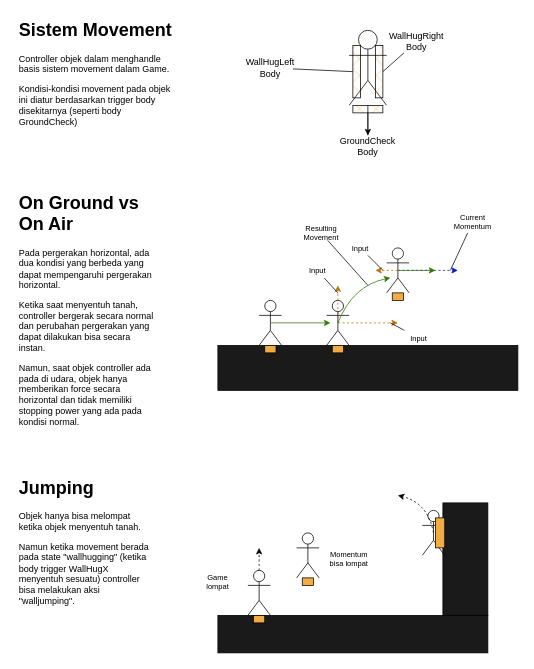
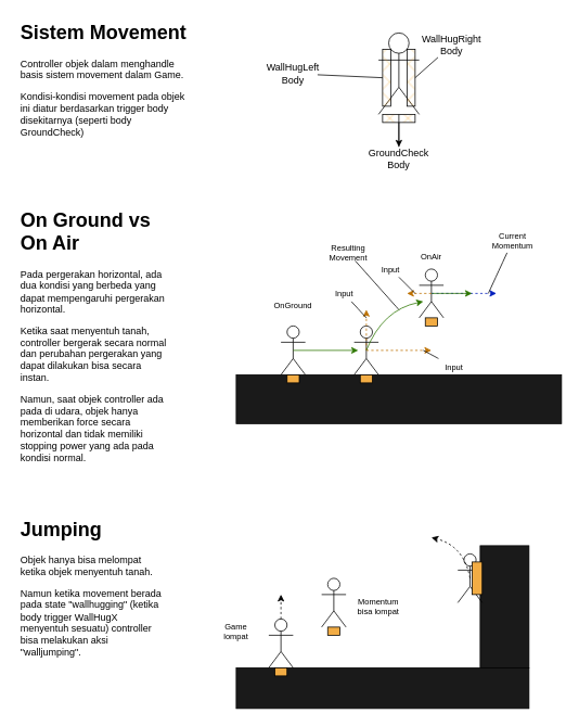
+ <mxCell id="28" value="&lt;font style=&quot;font-size: 10px;&quot;&gt;OnAir&lt;/font&gt;" style="text;html=1;strokeColor=none;fillColor=none;align=center;verticalAlign=middle;whiteSpace=wrap;rounded=0;fillStyle=solid;" vertex="1" parent="1"><mxGeometry x="500" y="300" width="60" height="30" as="geometry" /></mxCell>
+ <mxCell id="19" value="&lt;font style=&quot;font-size: 10px;&quot;&gt;OnGround&lt;/font&gt;" style="text;html=1;strokeColor=none;fillColor=none;align=center;verticalAlign=middle;whiteSpace=wrap;rounded=0;fillStyle=solid;" vertex="1" parent="1"><mxGeometry x="330" y="360" width="60" height="30" as="geometry" /></mxCell>
